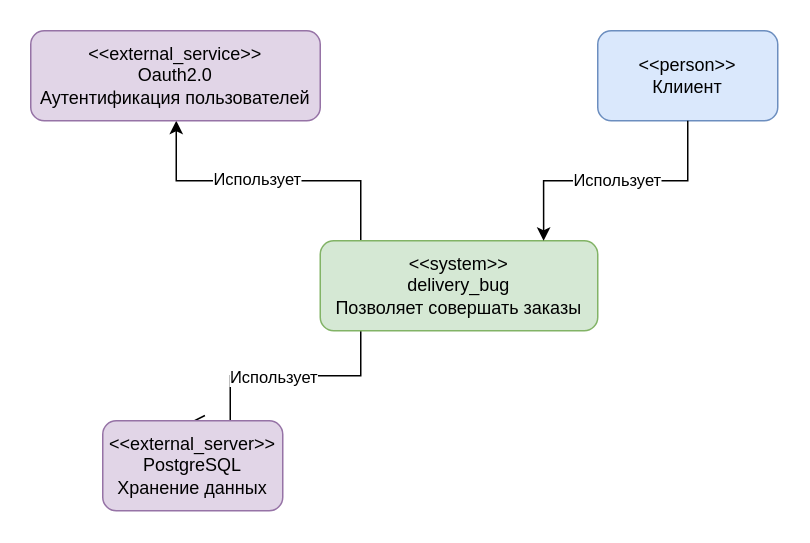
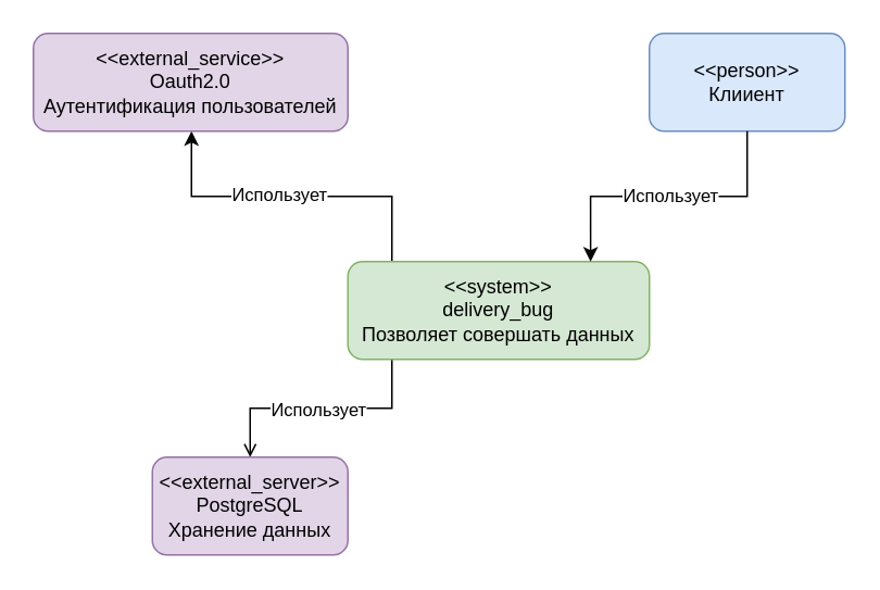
- <mxCell id="6" value="&amp;lt;&amp;lt;system&amp;gt;&amp;gt;&lt;br&gt;delivery_bug&lt;br&gt;Позволяет совершать заказы" style="rounded=1;whiteSpace=wrap;html=1;fillColor=#d5e8d4;strokeColor=#82b366;" vertex="1" parent="1"><mxGeometry x="213" y="160" width="185" height="60" as="geometry" /></mxCell>
+ <mxCell id="6" value="&amp;lt;&amp;lt;system&amp;gt;&amp;gt;&lt;br&gt;delivery_bug&lt;br&gt;Позволяет совершать данных" style="rounded=1;whiteSpace=wrap;html=1;fillColor=#d5e8d4;strokeColor=#82b366;" vertex="1" parent="1"><mxGeometry x="213" y="160" width="185" height="60" as="geometry" /></mxCell>
- <mxCell id="11" value="&amp;lt;&amp;lt;external_server&amp;gt;&amp;gt;&lt;br&gt;PostgreSQL&lt;br&gt;Хранение данных" style="rounded=1;whiteSpace=wrap;html=1;fillColor=#e1d5e7;strokeColor=#9673a6;" vertex="1" parent="1"><mxGeometry x="68" y="280" width="120" height="60" as="geometry" /></mxCell>
+ <mxCell id="11" value="&amp;lt;&amp;lt;external_server&amp;gt;&amp;gt;&lt;br&gt;PostgreSQL&lt;br&gt;Хранение данных" style="rounded=1;whiteSpace=wrap;html=1;fillColor=#e1d5e7;strokeColor=#9673a6;" vertex="1" parent="1"><mxGeometry x="93" y="280" width="120" height="60" as="geometry" /></mxCell>
